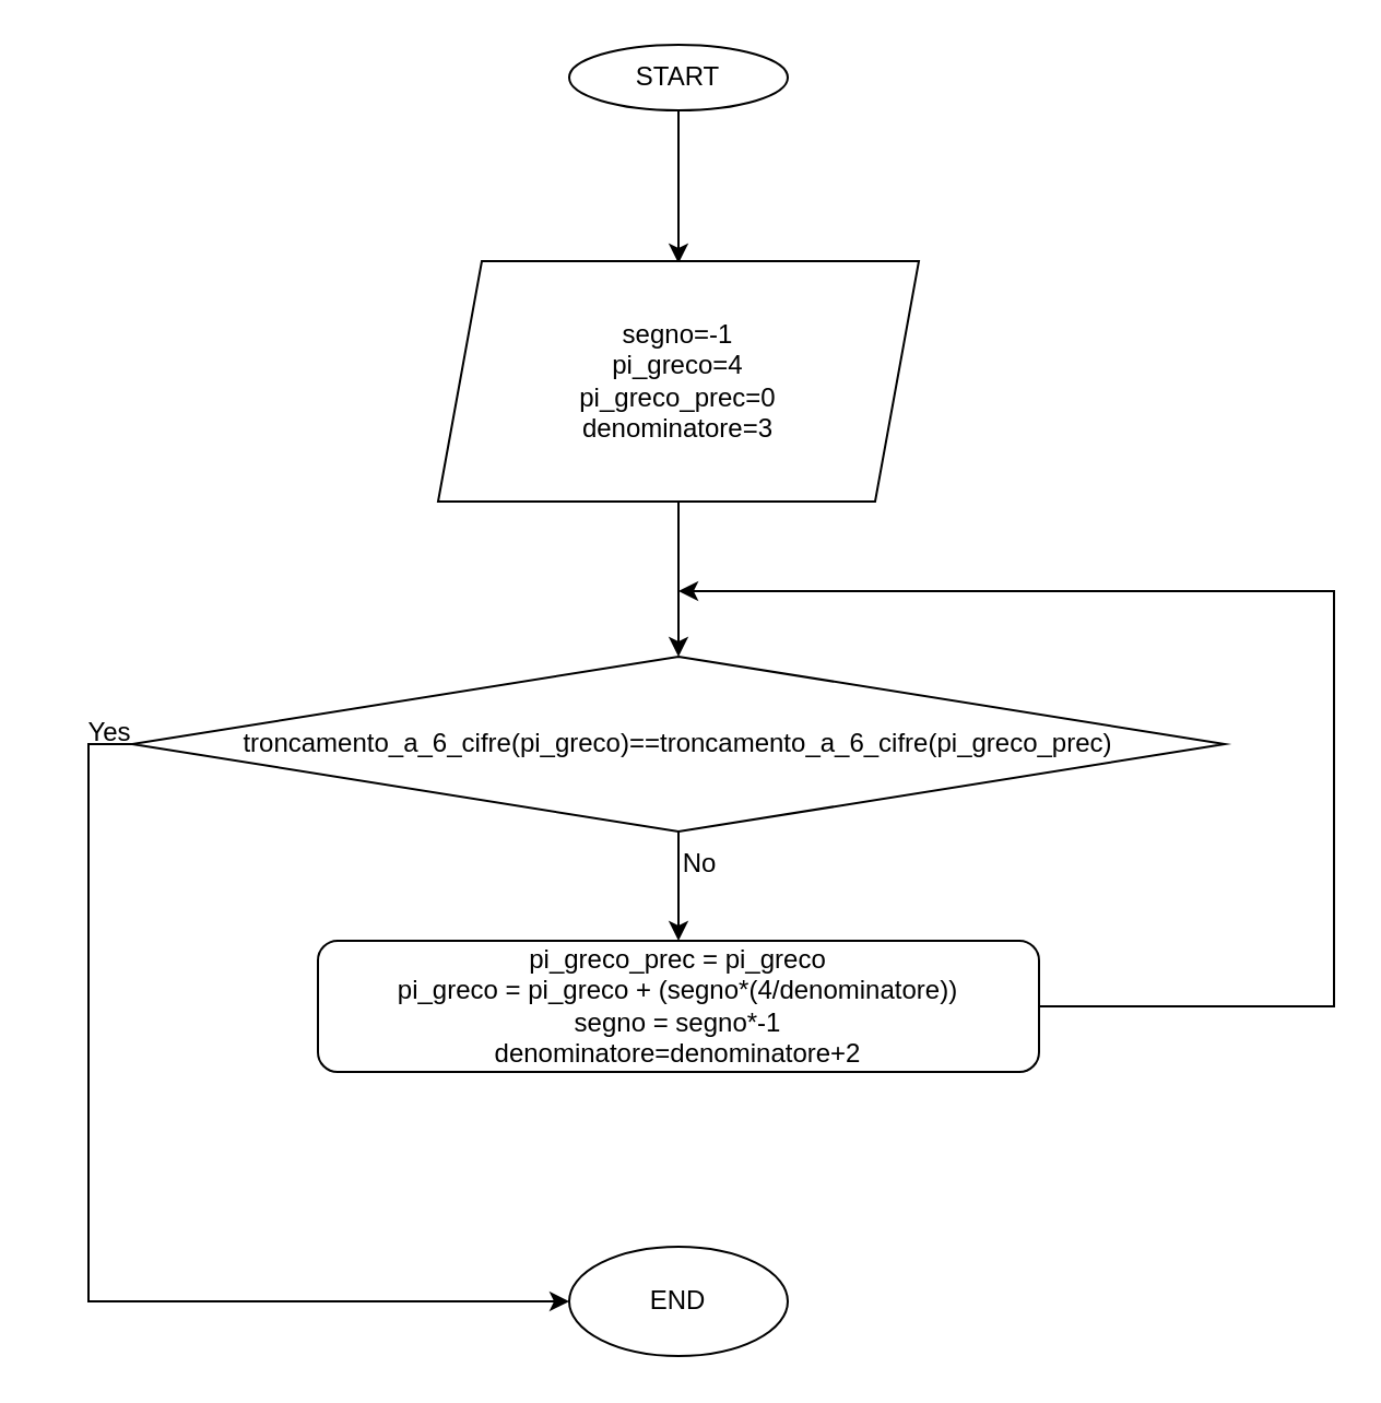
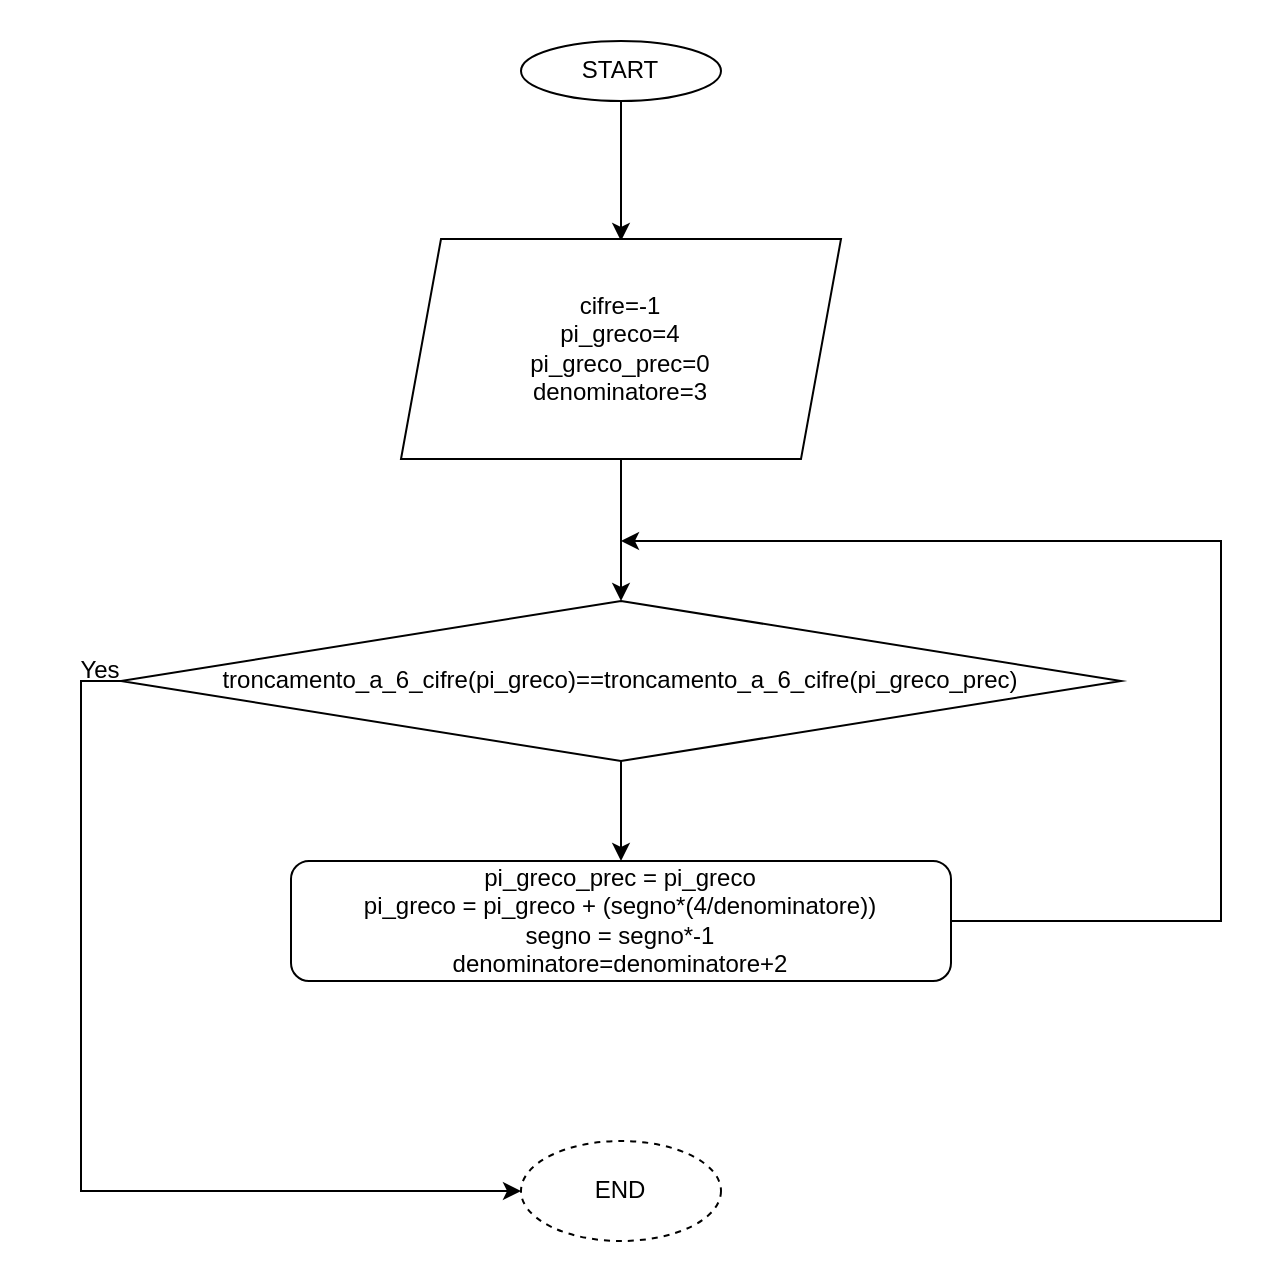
- <mxCell id="6" value="&lt;div&gt;segno=-1&lt;/div&gt;&lt;div&gt;pi_greco=4&lt;/div&gt;&lt;div&gt;pi_greco_prec=0&lt;br&gt;&lt;/div&gt;&lt;div&gt;denominatore=3&lt;br&gt;&lt;/div&gt;" style="shape=parallelogram;perimeter=parallelogramPerimeter;whiteSpace=wrap;html=1;fixedSize=1;" vertex="1" parent="1"><mxGeometry x="200" y="119" width="220" height="110" as="geometry" /></mxCell>
+ <mxCell id="6" value="&lt;div&gt;cifre=-1&lt;/div&gt;&lt;div&gt;pi_greco=4&lt;/div&gt;&lt;div&gt;pi_greco_prec=0&lt;br&gt;&lt;/div&gt;&lt;div&gt;denominatore=3&lt;br&gt;&lt;/div&gt;" style="shape=parallelogram;perimeter=parallelogramPerimeter;whiteSpace=wrap;html=1;fixedSize=1;" vertex="1" parent="1"><mxGeometry x="200" y="119" width="220" height="110" as="geometry" /></mxCell>
- <mxCell id="13" value="No" style="text;html=1;strokeColor=none;fillColor=none;align=center;verticalAlign=middle;whiteSpace=wrap;rounded=0;" vertex="1" parent="1"><mxGeometry x="290" y="380" width="60" height="30" as="geometry" /></mxCell>
- <mxCell id="4" value="END" style="ellipse;whiteSpace=wrap;html=1;" vertex="1" parent="1"><mxGeometry x="260" y="570" width="100" height="50" as="geometry" /></mxCell>
+ <mxCell id="4" value="END" style="ellipse;whiteSpace=wrap;html=1;dashed=1;" vertex="1" parent="1"><mxGeometry x="260" y="570" width="100" height="50" as="geometry" /></mxCell>
